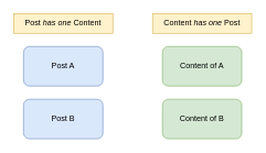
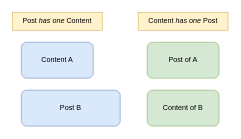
- <mxCell id="3" value="Post A" style="rounded=1;whiteSpace=wrap;html=1;fillColor=#dae8fc;strokeColor=#6c8ebf;" vertex="1" parent="1"><mxGeometry x="35" y="70" width="120" height="60" as="geometry" /></mxCell>
+ <mxCell id="3" value="Content A" style="rounded=1;whiteSpace=wrap;html=1;fillColor=#dae8fc;strokeColor=#6c8ebf;" vertex="1" parent="1"><mxGeometry x="35" y="70" width="120" height="60" as="geometry" /></mxCell>
- <mxCell id="4" value="Content of A" style="whiteSpace=wrap;html=1;rounded=1;fillColor=#d5e8d4;strokeColor=#82b366;" vertex="1" parent="1"><mxGeometry x="245" y="70" width="120" height="60" as="geometry" /></mxCell>
+ <mxCell id="4" value="Post of A" style="whiteSpace=wrap;html=1;rounded=1;fillColor=#d5e8d4;strokeColor=#82b366;" vertex="1" parent="1"><mxGeometry x="245" y="70" width="120" height="60" as="geometry" /></mxCell>
- <mxCell id="6" value="Post B" style="rounded=1;whiteSpace=wrap;html=1;fillColor=#dae8fc;strokeColor=#6c8ebf;" vertex="1" parent="1"><mxGeometry x="35" y="150" width="120" height="60" as="geometry" /></mxCell>
+ <mxCell id="6" value="Post B" style="rounded=1;whiteSpace=wrap;html=1;fillColor=#dae8fc;strokeColor=#6c8ebf;" vertex="1" parent="1"><mxGeometry x="35" y="150" width="165" height="60" as="geometry" /></mxCell>
